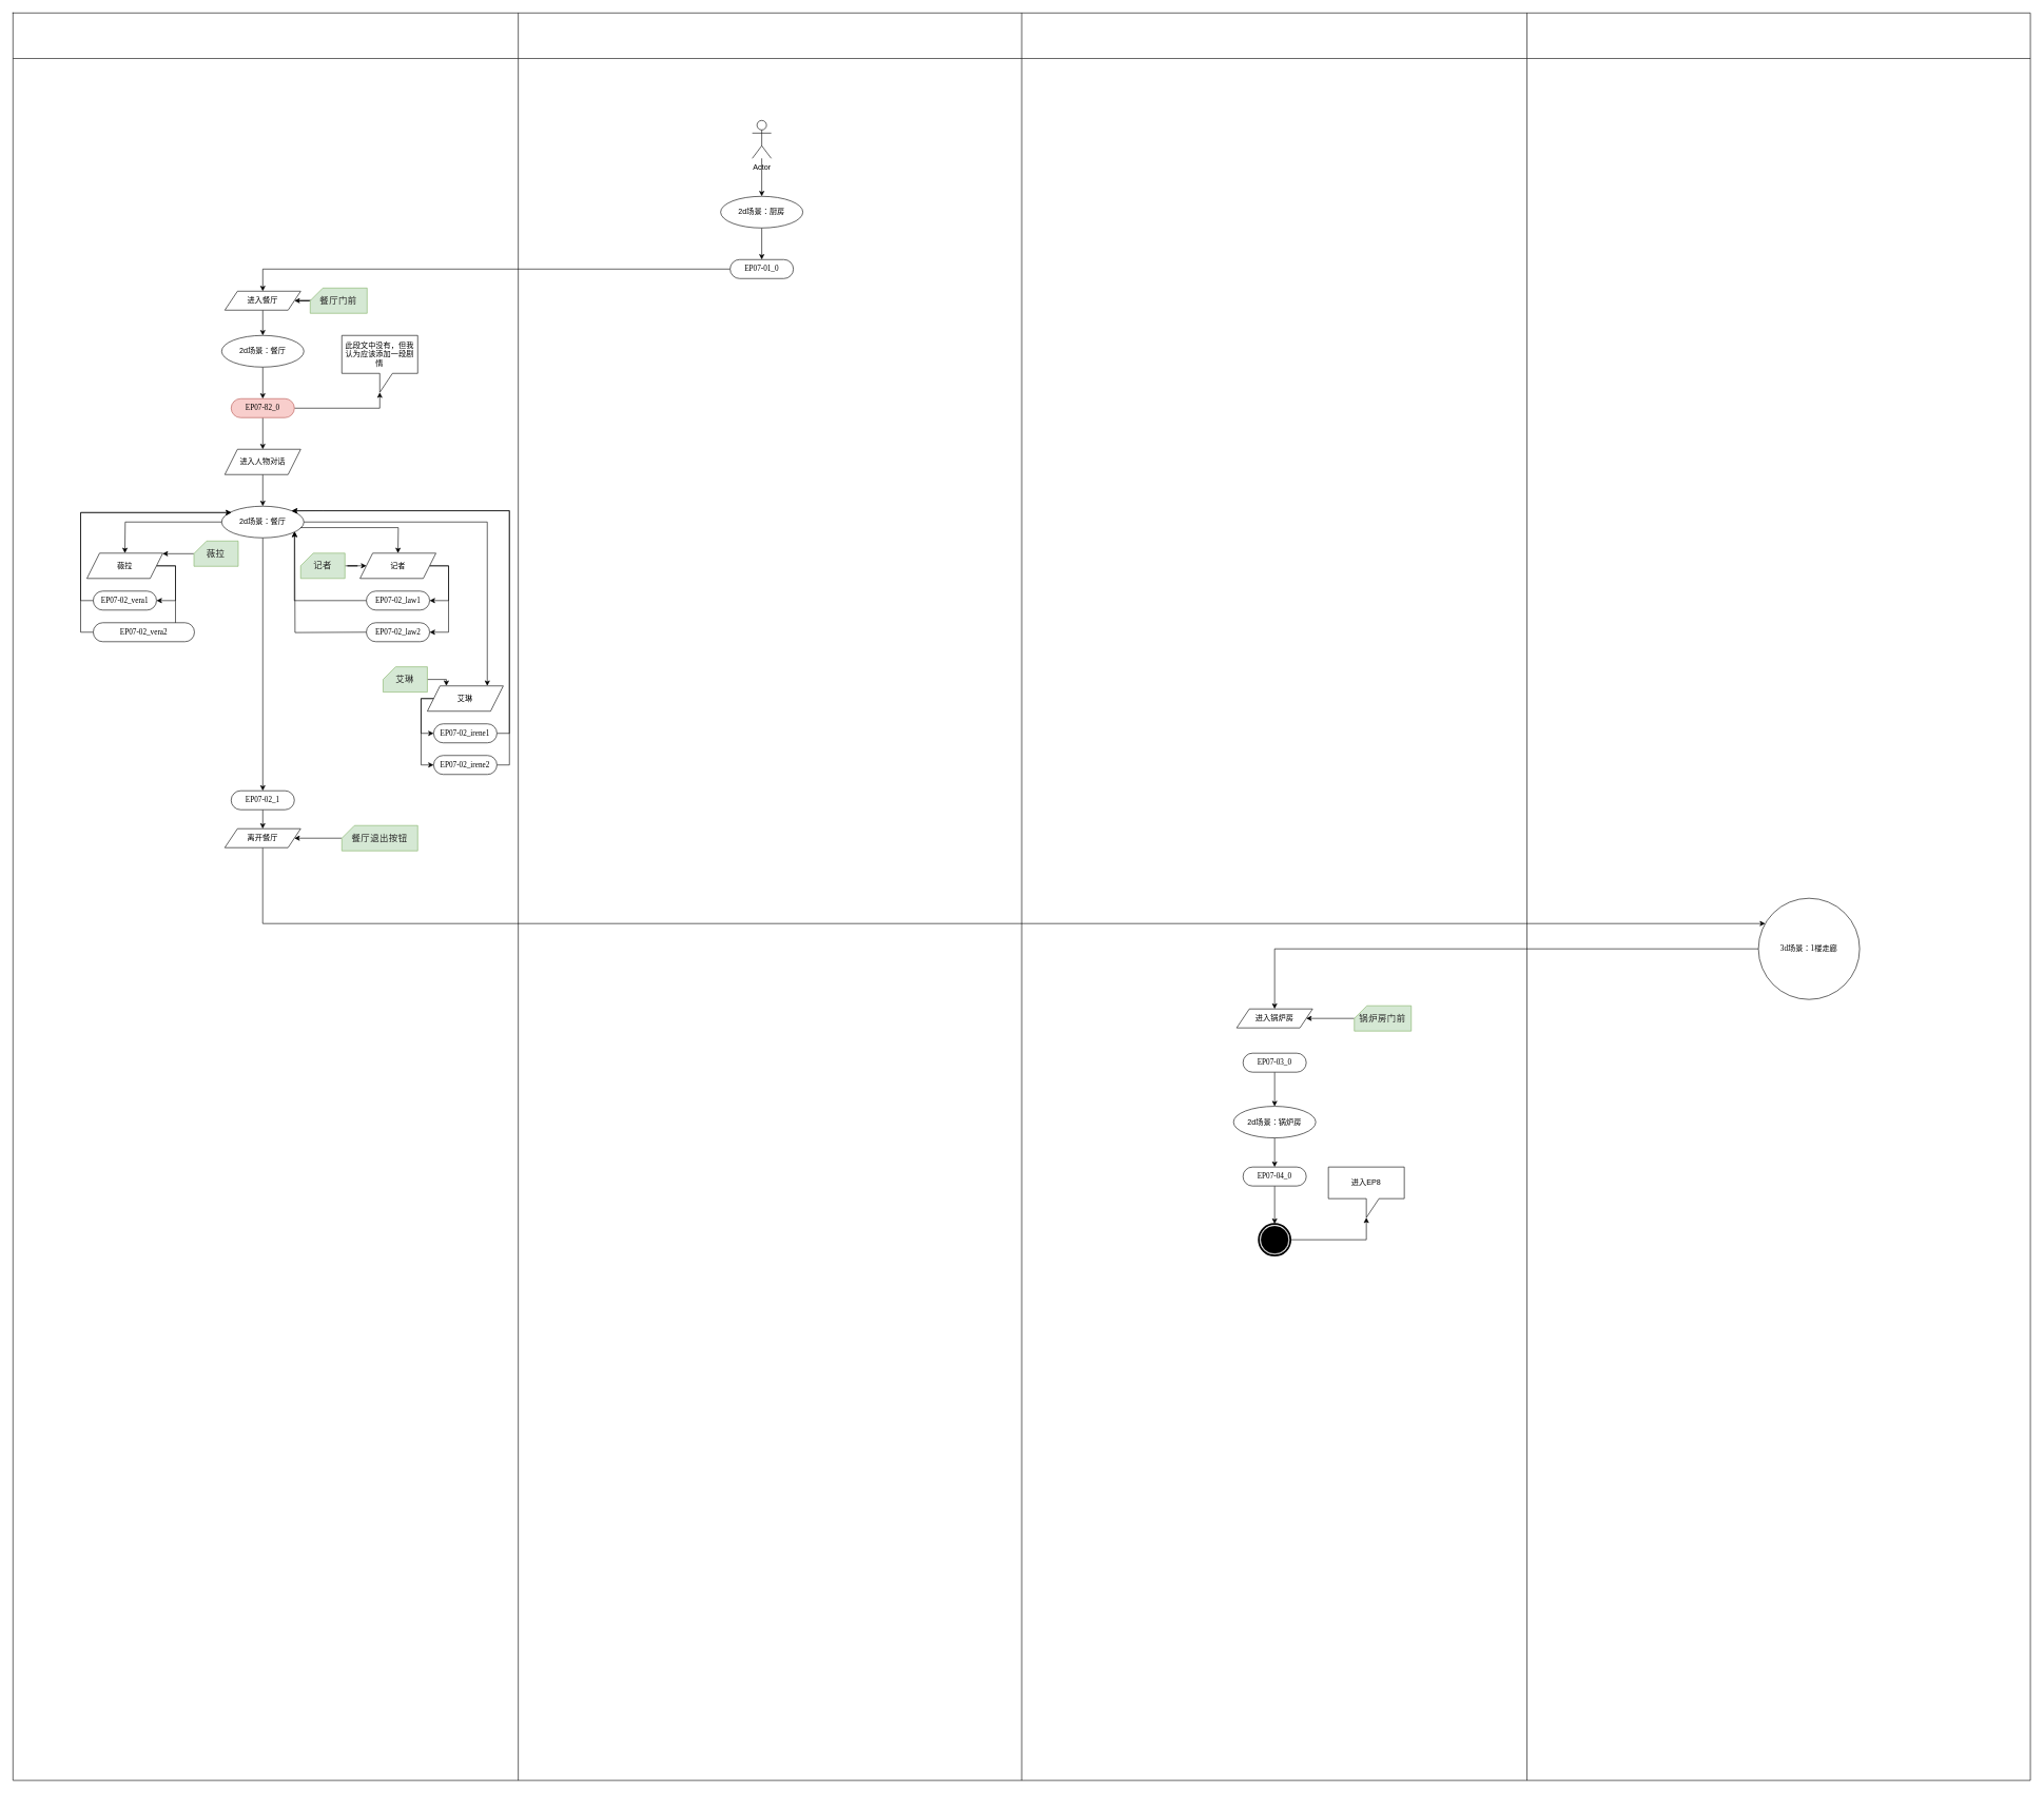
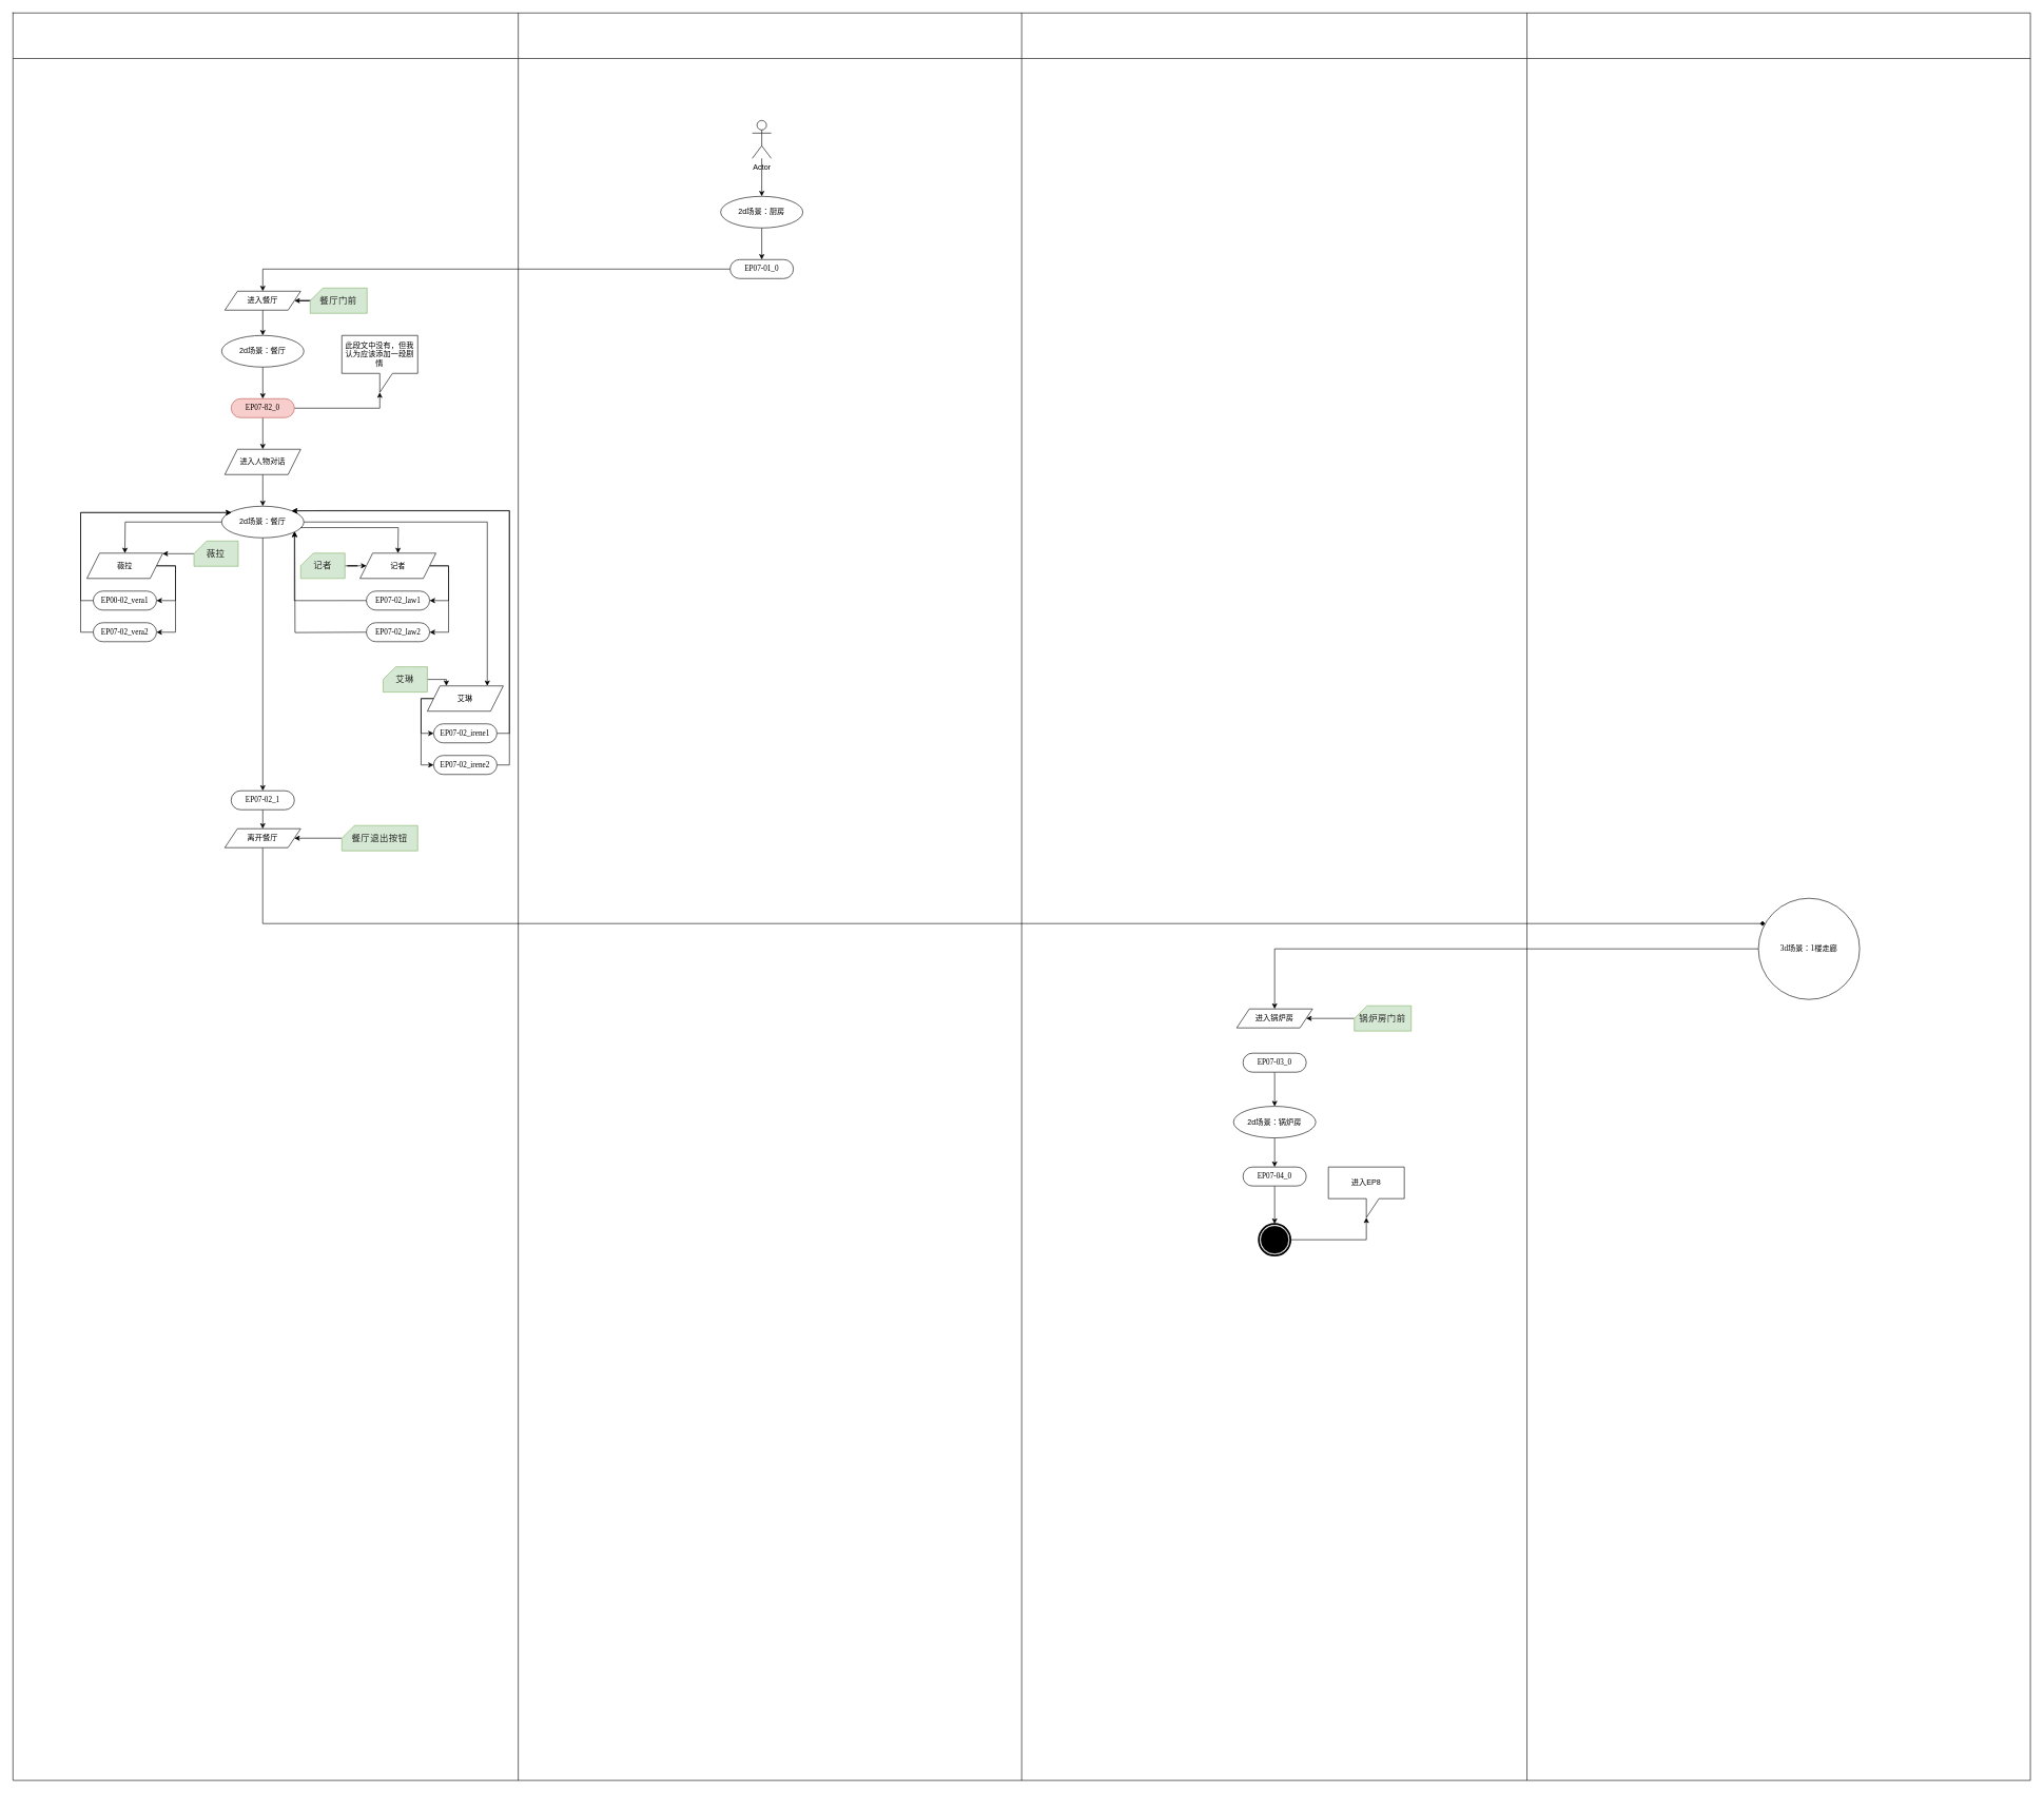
- <mxCell id="39" value="EP07-02_vera1" style="rounded=1;whiteSpace=wrap;html=1;shadow=0;comic=0;labelBackgroundColor=none;strokeWidth=1;fontFamily=Verdana;fontSize=12;align=center;arcSize=50;" vertex="1" parent="1"><mxGeometry x="146.95" y="934.27" width="100" height="30" as="geometry" /></mxCell>
+ <mxCell id="39" value="EP00-02_vera1" style="rounded=1;whiteSpace=wrap;html=1;shadow=0;comic=0;labelBackgroundColor=none;strokeWidth=1;fontFamily=Verdana;fontSize=12;align=center;arcSize=50;" vertex="1" parent="1"><mxGeometry x="146.95" y="934.27" width="100" height="30" as="geometry" /></mxCell>
- <mxCell id="37" value="EP07-02_vera2" style="rounded=1;whiteSpace=wrap;html=1;shadow=0;comic=0;labelBackgroundColor=none;strokeWidth=1;fontFamily=Verdana;fontSize=12;align=center;arcSize=50;" vertex="1" parent="1"><mxGeometry x="146.95" y="984.27" width="160" height="30" as="geometry" /></mxCell>
+ <mxCell id="37" value="EP07-02_vera2" style="rounded=1;whiteSpace=wrap;html=1;shadow=0;comic=0;labelBackgroundColor=none;strokeWidth=1;fontFamily=Verdana;fontSize=12;align=center;arcSize=50;" vertex="1" parent="1"><mxGeometry x="146.95" y="984.27" width="100" height="30" as="geometry" /></mxCell>
- <mxCell id="65" value="" style="edgeStyle=orthogonalEdgeStyle;rounded=0;orthogonalLoop=1;jettySize=auto;html=1;" edge="1" parent="1" source="66" target="70"><mxGeometry relative="1" as="geometry"><Array as="points"><mxPoint x="415" y="1460" /></Array></mxGeometry></mxCell>
+ <mxCell id="65" value="" style="edgeStyle=orthogonalEdgeStyle;rounded=0;orthogonalLoop=1;jettySize=auto;html=1;endArrow=diamond;" edge="1" parent="1" source="66" target="70"><mxGeometry relative="1" as="geometry"><Array as="points"><mxPoint x="415" y="1460" /></Array></mxGeometry></mxCell>
